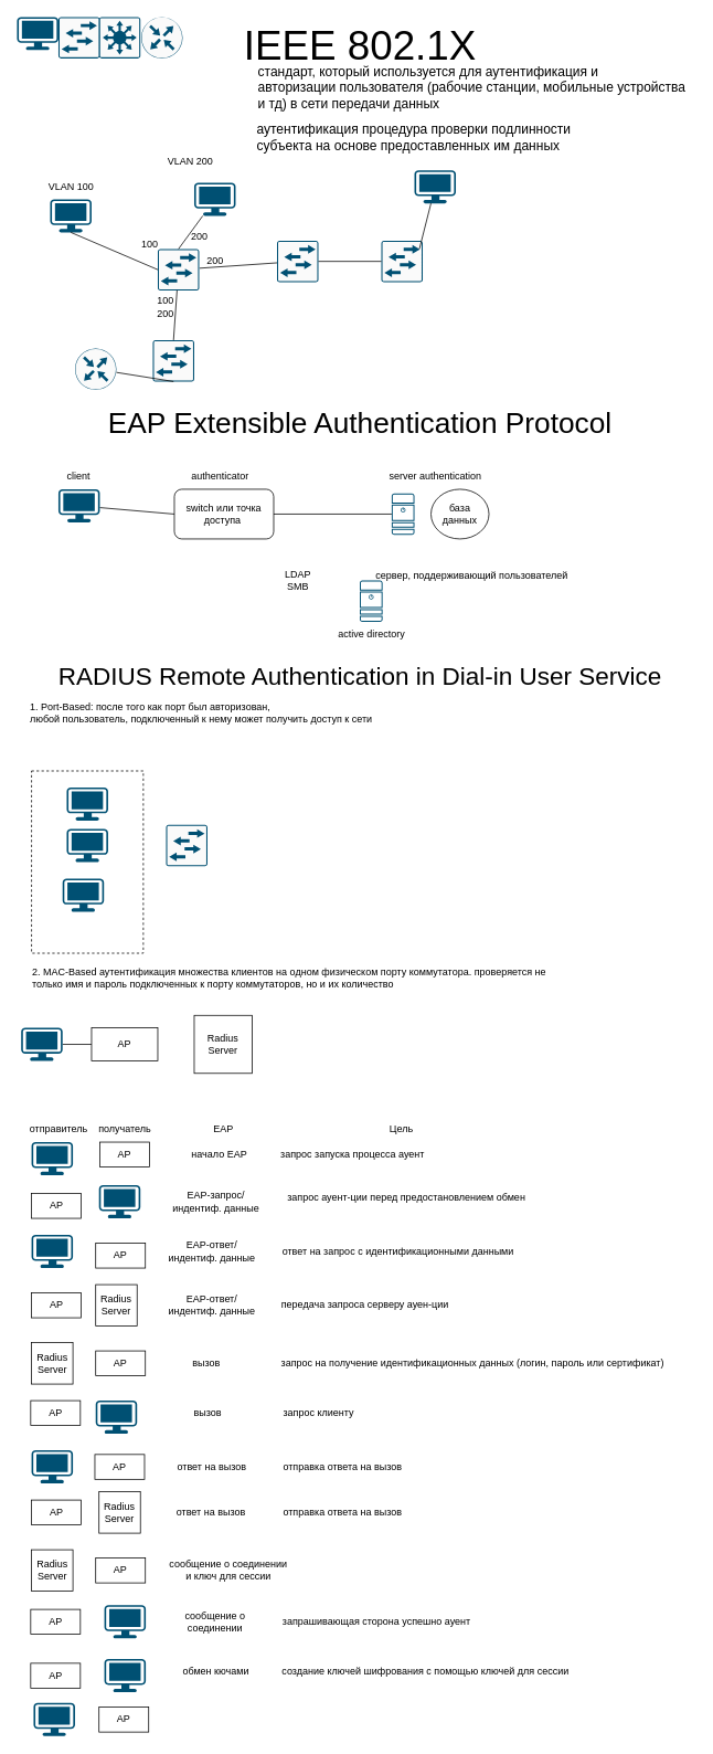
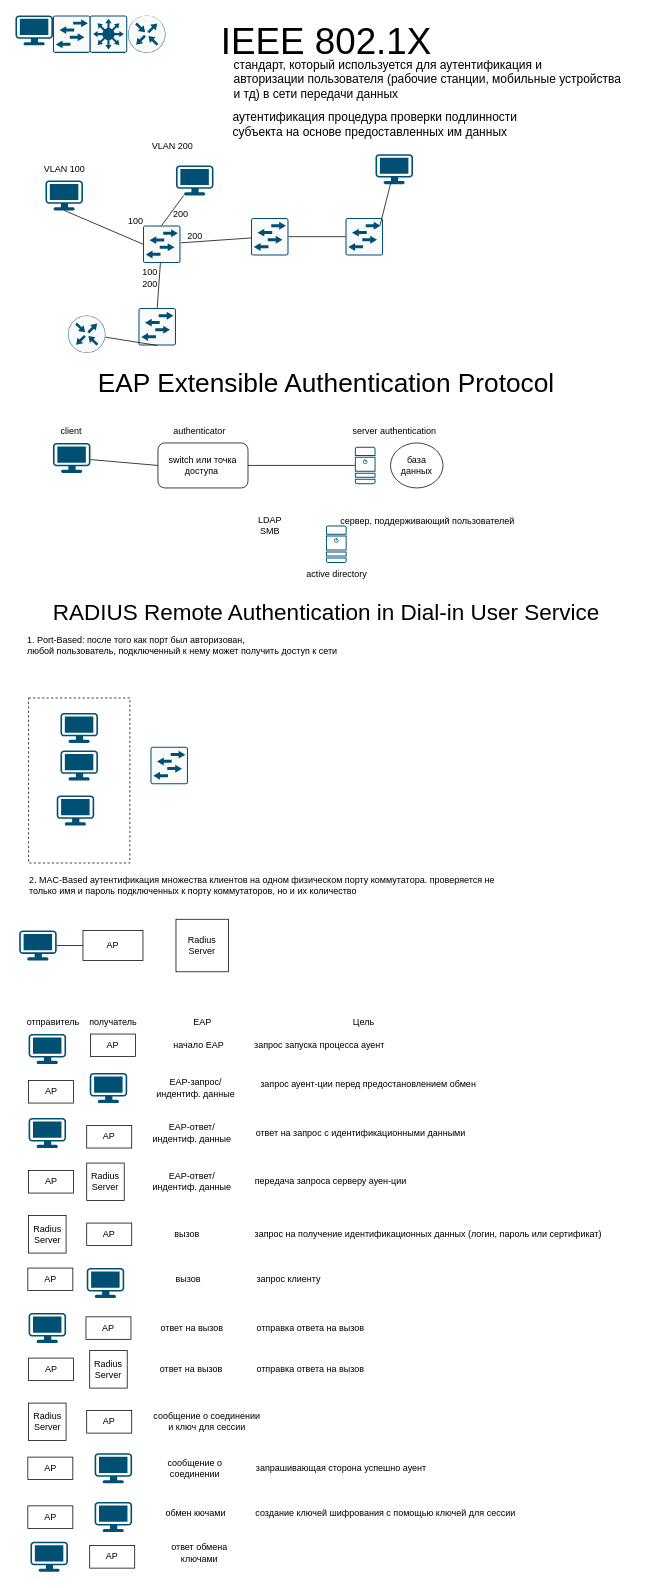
+ <mxCell id="106" value="ответ обмена&lt;br&gt;ключами" style="text;html=1;align=center;verticalAlign=middle;resizable=0;points=[];autosize=1;strokeColor=none;fillColor=none;" vertex="1" parent="1"><mxGeometry x="215" y="2050" width="100" height="40" as="geometry" /></mxCell>
